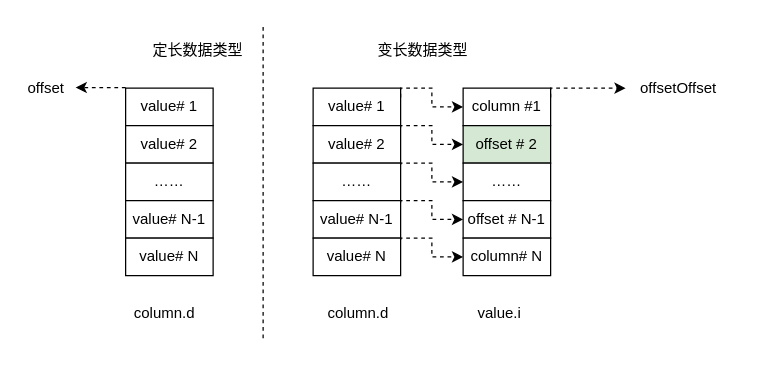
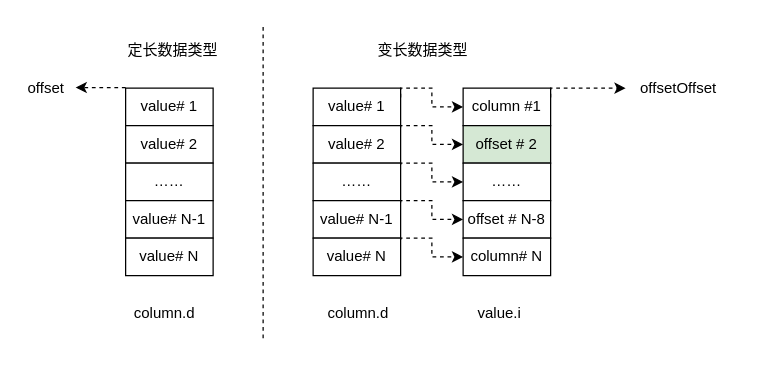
- <mxCell id="20" value="定长数据类型" style="text;html=1;resizable=0;points=[];autosize=1;align=left;verticalAlign=top;spacingTop=-4;" vertex="1" parent="1"><mxGeometry x="120" y="30" width="90" height="20" as="geometry" /></mxCell>
+ <mxCell id="20" value="定长数据类型" style="text;html=1;resizable=0;points=[];autosize=1;align=left;verticalAlign=top;spacingTop=-4;" vertex="1" parent="1"><mxGeometry x="100" y="30" width="90" height="20" as="geometry" /></mxCell>
- <mxCell id="17" value="offset # N-1" style="rounded=0;whiteSpace=wrap;html=1;" vertex="1" parent="1"><mxGeometry x="370" y="160" width="70" height="30" as="geometry" /></mxCell>
+ <mxCell id="17" value="offset # N-8" style="rounded=0;whiteSpace=wrap;html=1;" vertex="1" parent="1"><mxGeometry x="370" y="160" width="70" height="30" as="geometry" /></mxCell>
